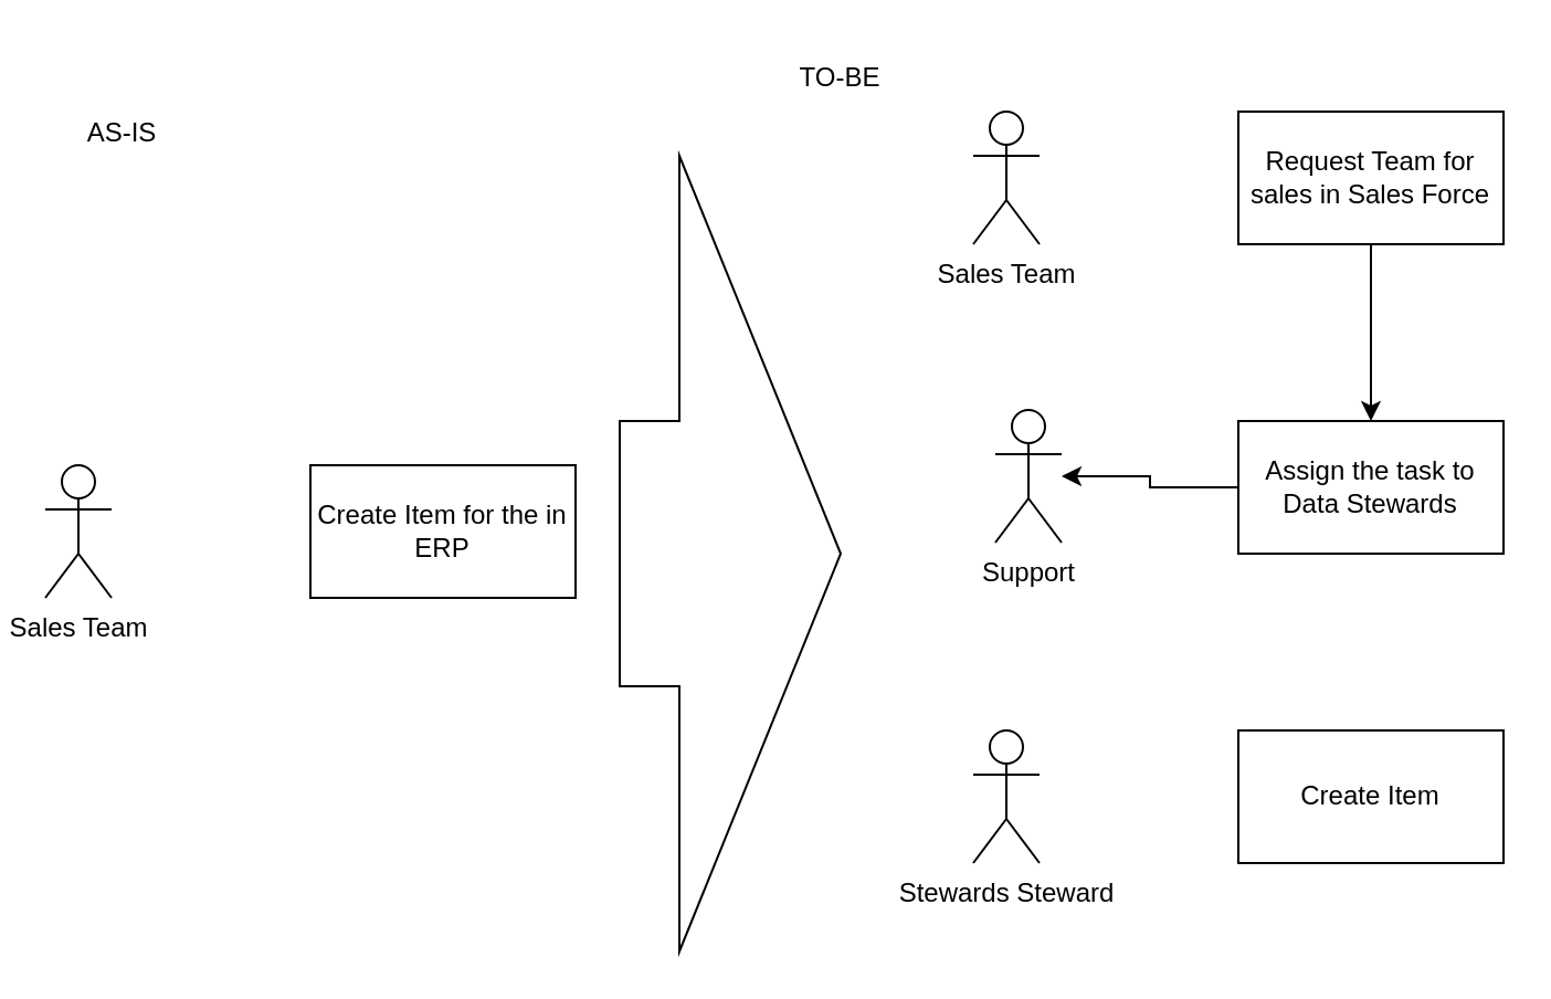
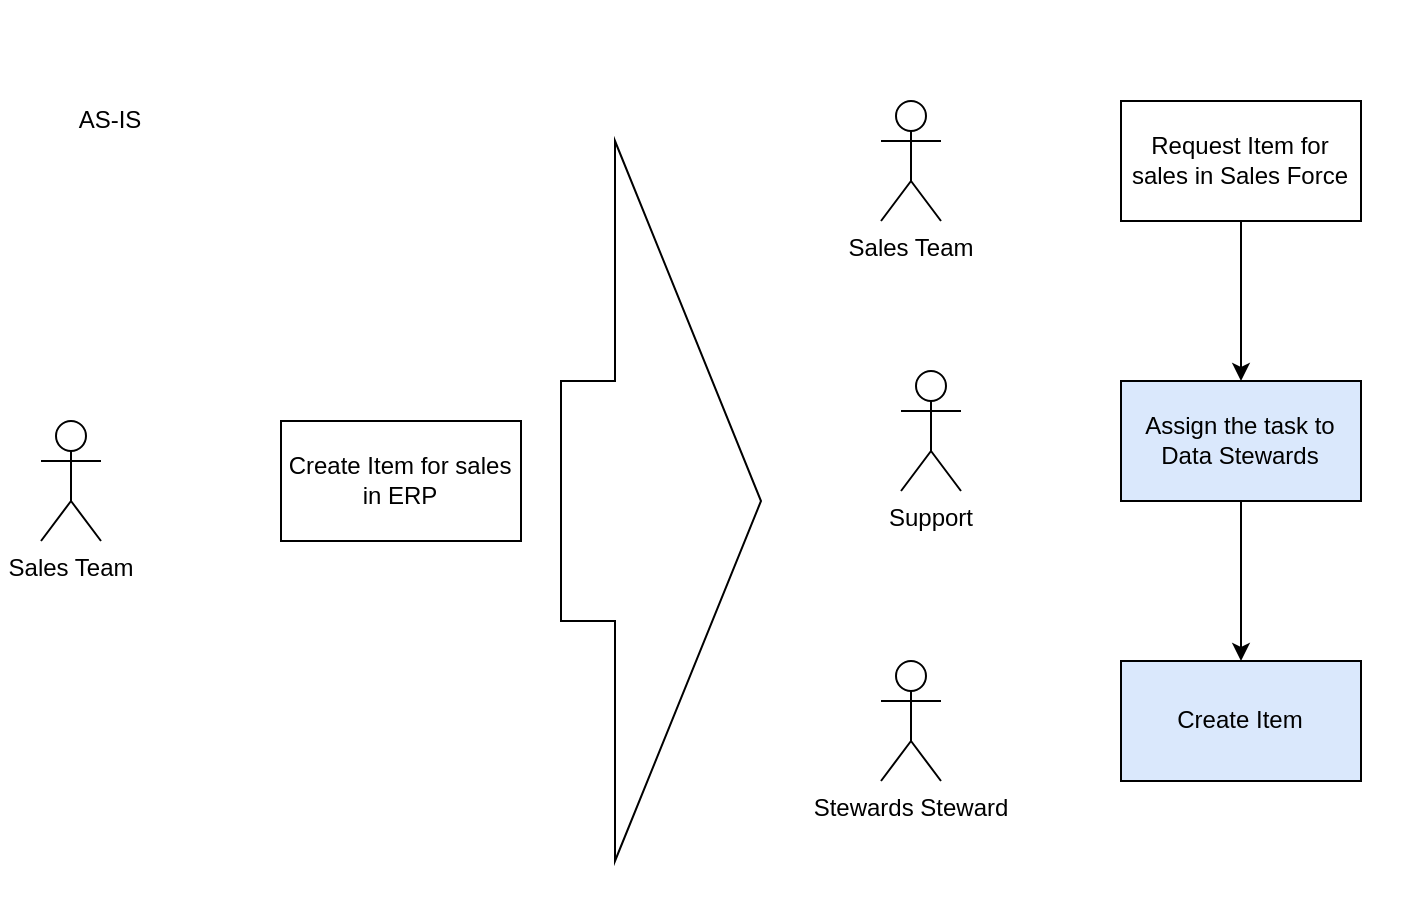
- <mxCell id="13" value="TO-BE" style="text;html=1;strokeColor=none;fillColor=none;align=center;verticalAlign=middle;whiteSpace=wrap;rounded=0;" vertex="1" parent="1"><mxGeometry x="350" y="20" width="60" height="30" as="geometry" /></mxCell>
- <mxCell id="5" value="Request Team for sales in Sales Force" style="rounded=0;whiteSpace=wrap;html=1;" vertex="1" parent="1"><mxGeometry x="560" y="50" width="120" height="60" as="geometry" /></mxCell>
+ <mxCell id="5" value="Request Item for sales in Sales Force" style="rounded=0;whiteSpace=wrap;html=1;" vertex="1" parent="1"><mxGeometry x="560" y="50" width="120" height="60" as="geometry" /></mxCell>
- <mxCell id="7" value="" style="edgeStyle=orthogonalEdgeStyle;rounded=0;orthogonalLoop=1;jettySize=auto;html=1;" edge="1" parent="1" source="8" target="9"><mxGeometry relative="1" as="geometry" /></mxCell>
+ <mxCell id="7" value="" style="edgeStyle=orthogonalEdgeStyle;rounded=0;orthogonalLoop=1;jettySize=auto;html=1;" edge="1" parent="1" source="8" target="10"><mxGeometry relative="1" as="geometry" /></mxCell>
- <mxCell id="8" value="Assign the task to Data Stewards" style="rounded=0;whiteSpace=wrap;html=1;" vertex="1" parent="1"><mxGeometry x="560" y="190" width="120" height="60" as="geometry" /></mxCell>
+ <mxCell id="8" value="Assign the task to Data Stewards" style="rounded=0;whiteSpace=wrap;html=1;fillColor=#dae8fc;" vertex="1" parent="1"><mxGeometry x="560" y="190" width="120" height="60" as="geometry" /></mxCell>
- <mxCell id="2" value="Create Item for the in ERP" style="rounded=0;whiteSpace=wrap;html=1;" vertex="1" parent="1"><mxGeometry x="140" y="210" width="120" height="60" as="geometry" /></mxCell>
+ <mxCell id="2" value="Create Item for sales in ERP" style="rounded=0;whiteSpace=wrap;html=1;" vertex="1" parent="1"><mxGeometry x="140" y="210" width="120" height="60" as="geometry" /></mxCell>
- <mxCell id="10" value="Create Item" style="rounded=0;whiteSpace=wrap;html=1;" vertex="1" parent="1"><mxGeometry x="560" y="330" width="120" height="60" as="geometry" /></mxCell>
+ <mxCell id="10" value="Create Item" style="rounded=0;whiteSpace=wrap;html=1;fillColor=#dae8fc;" vertex="1" parent="1"><mxGeometry x="560" y="330" width="120" height="60" as="geometry" /></mxCell>
